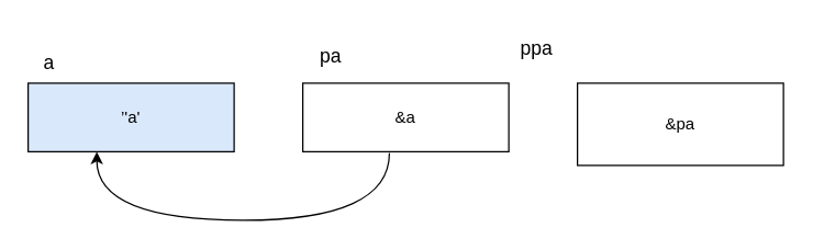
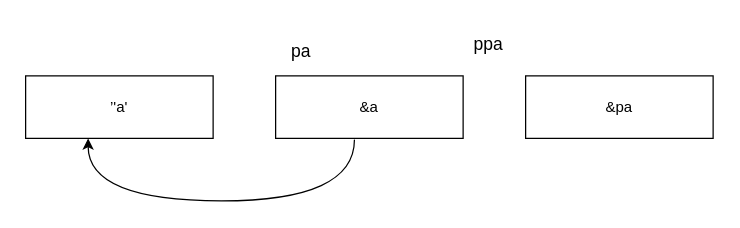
- <mxCell id="5" value="a" style="text;html=1;align=center;verticalAlign=middle;resizable=0;points=[];autosize=1;strokeColor=none;fillColor=none;fontSize=14;" vertex="1" parent="1"><mxGeometry x="20" y="30" width="30" height="30" as="geometry" /></mxCell>
- <mxCell id="2" value="’'a'" style="rounded=0;whiteSpace=wrap;html=1;fillColor=#dae8fc;" vertex="1" parent="1"><mxGeometry x="20" y="60" width="150" height="50" as="geometry" /></mxCell>
+ <mxCell id="2" value="’'a'" style="rounded=0;whiteSpace=wrap;html=1;" vertex="1" parent="1"><mxGeometry x="20" y="60" width="150" height="50" as="geometry" /></mxCell>
- <mxCell id="4" value="&amp;amp;pa" style="rounded=0;whiteSpace=wrap;html=1;" vertex="1" parent="1"><mxGeometry x="420" y="60" width="150" height="60" as="geometry" /></mxCell>
+ <mxCell id="4" value="&amp;amp;pa" style="rounded=0;whiteSpace=wrap;html=1;" vertex="1" parent="1"><mxGeometry x="420" y="60" width="150" height="50" as="geometry" /></mxCell>
